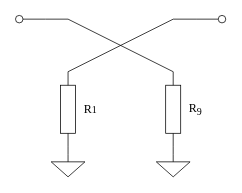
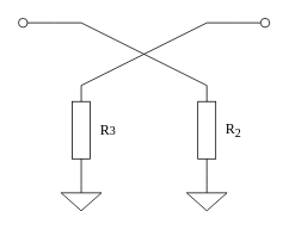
- <mxCell id="12" value="&lt;font face=&quot;Times New Roman&quot; style=&quot;font-size: 16px;&quot;&gt;R&lt;/font&gt;&lt;font face=&quot;Times New Roman&quot; style=&quot;font-size: 13.333px;&quot;&gt;1&lt;/font&gt;" style="text;html=1;align=center;verticalAlign=middle;whiteSpace=wrap;rounded=0;fontFamily=Helvetica;fontSize=11;fontColor=default;labelBackgroundColor=default;" vertex="1" parent="1"><mxGeometry x="90" y="130" width="60" height="30" as="geometry" /></mxCell>
+ <mxCell id="12" value="&lt;font face=&quot;Times New Roman&quot; style=&quot;font-size: 16px;&quot;&gt;R&lt;/font&gt;&lt;font face=&quot;Times New Roman&quot; style=&quot;font-size: 13.333px;&quot;&gt;3&lt;/font&gt;" style="text;html=1;align=center;verticalAlign=middle;whiteSpace=wrap;rounded=0;fontFamily=Helvetica;fontSize=11;fontColor=default;labelBackgroundColor=default;" vertex="1" parent="1"><mxGeometry x="90" y="130" width="60" height="30" as="geometry" /></mxCell>
- <mxCell id="7" value="&lt;font face=&quot;Times New Roman&quot; style=&quot;font-size: 16px;&quot;&gt;R&lt;sub&gt;9&lt;/sub&gt;&lt;/font&gt;" style="text;html=1;align=center;verticalAlign=middle;whiteSpace=wrap;rounded=0;fontFamily=Helvetica;fontSize=11;fontColor=default;labelBackgroundColor=default;" vertex="1" parent="1"><mxGeometry x="230" y="130" width="60" height="30" as="geometry" /></mxCell>
+ <mxCell id="7" value="&lt;font face=&quot;Times New Roman&quot; style=&quot;font-size: 16px;&quot;&gt;R&lt;sub&gt;2&lt;/sub&gt;&lt;/font&gt;" style="text;html=1;align=center;verticalAlign=middle;whiteSpace=wrap;rounded=0;fontFamily=Helvetica;fontSize=11;fontColor=default;labelBackgroundColor=default;" vertex="1" parent="1"><mxGeometry x="230" y="130" width="60" height="30" as="geometry" /></mxCell>
